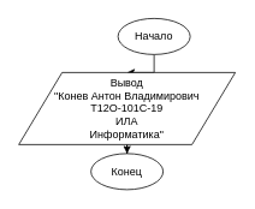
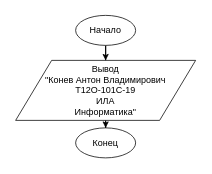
- <mxCell id="3" value="Начало" style="ellipse;whiteSpace=wrap;html=1;" vertex="1" parent="1"><mxGeometry x="130" y="20" width="80" height="40" as="geometry" /></mxCell>
+ <mxCell id="3" value="Начало" style="ellipse;whiteSpace=wrap;html=1;" vertex="1" parent="1"><mxGeometry x="100" y="20" width="80" height="40" as="geometry" /></mxCell>
